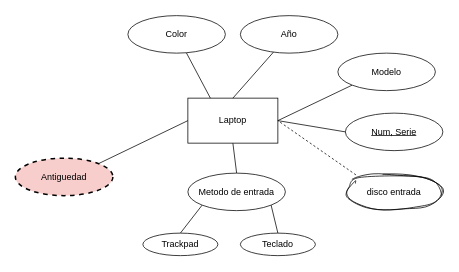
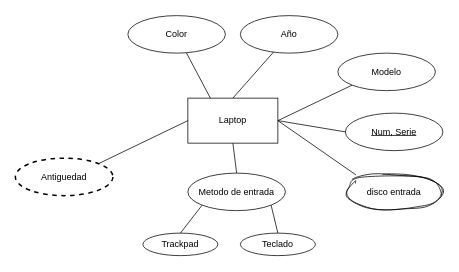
- <mxCell id="12" style="edgeStyle=none;html=1;exitX=0;exitY=0;exitDx=0;exitDy=0;entryX=1;entryY=0.5;entryDx=0;entryDy=0;endArrow=none;endFill=0;dashed=1;" edge="1" parent="1" source="13" target="3"><mxGeometry relative="1" as="geometry" /></mxCell>
+ <mxCell id="12" style="edgeStyle=none;html=1;exitX=0;exitY=0;exitDx=0;exitDy=0;entryX=1;entryY=0.5;entryDx=0;entryDy=0;endArrow=none;endFill=0;" edge="1" parent="1" source="13" target="3"><mxGeometry relative="1" as="geometry" /></mxCell>
- <mxCell id="20" value="Antiguedad" style="ellipse;whiteSpace=wrap;html=1;dashed=1;strokeWidth=2;fillColor=#f8cecc;" vertex="1" parent="1"><mxGeometry x="20" y="210" width="130" height="50" as="geometry" /></mxCell>
+ <mxCell id="20" value="Antiguedad" style="ellipse;whiteSpace=wrap;html=1;dashed=1;strokeWidth=2;" vertex="1" parent="1"><mxGeometry x="20" y="210" width="130" height="50" as="geometry" /></mxCell>
